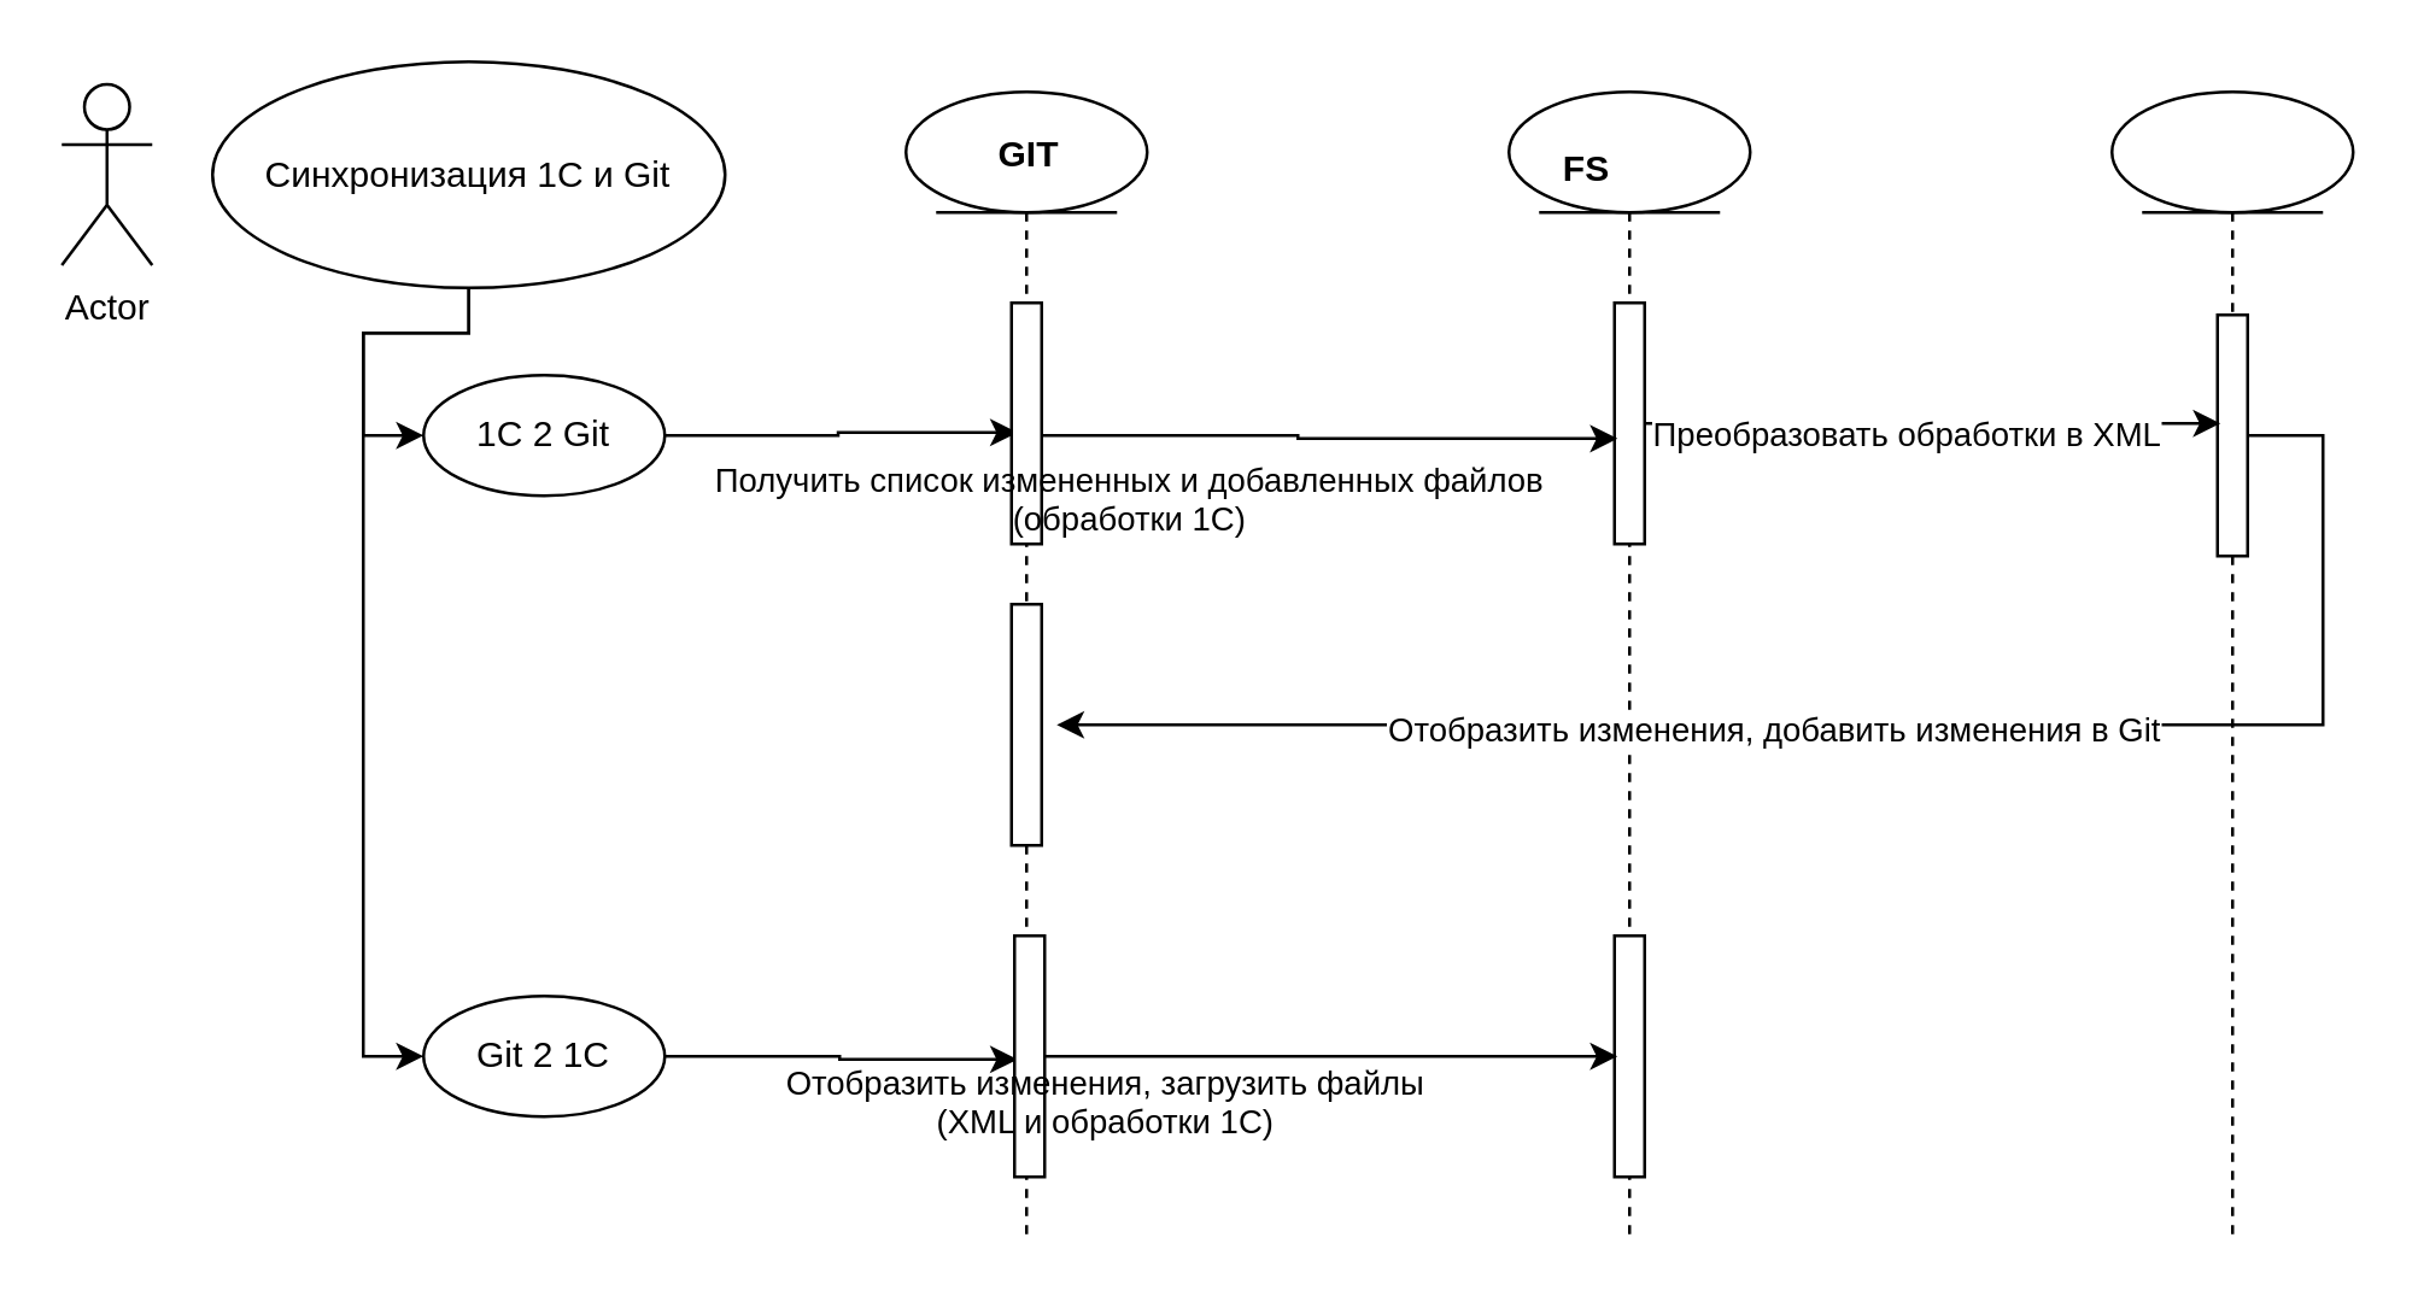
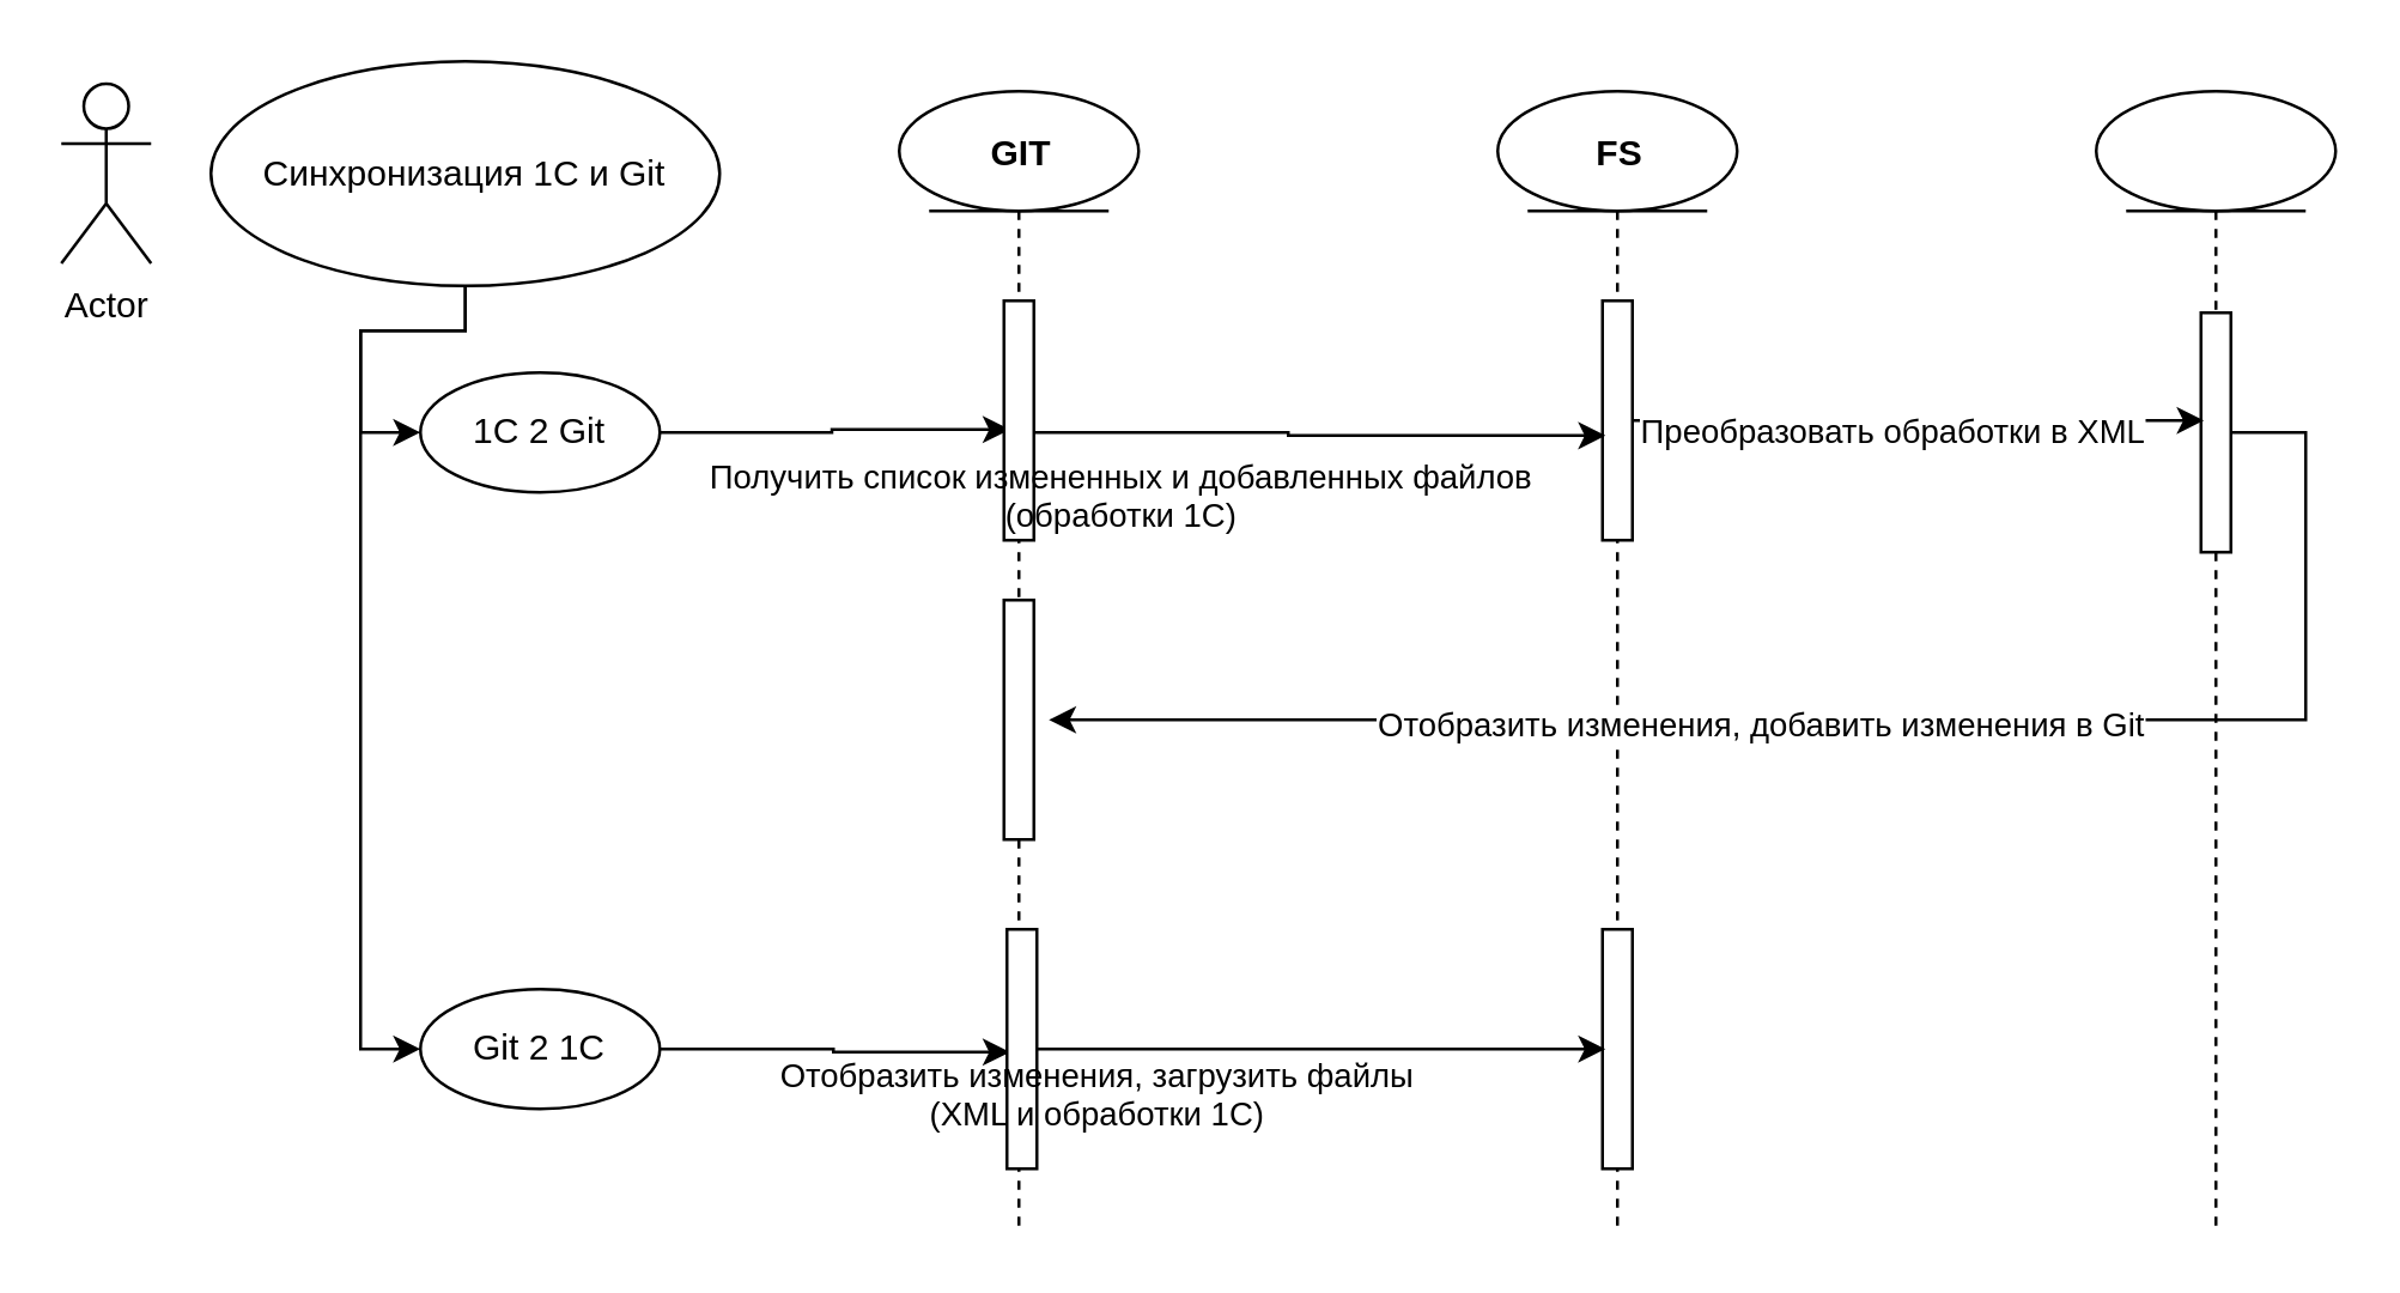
- <mxCell id="11" value="FS" style="text;align=center;fontStyle=1;verticalAlign=middle;spacingLeft=3;spacingRight=3;strokeColor=none;rotatable=0;points=[[0,0.5],[1,0.5]];portConstraint=eastwest;" vertex="1" parent="10"><mxGeometry x="13" y="12" width="26" height="26" as="geometry" /></mxCell>
+ <mxCell id="11" value="FS" style="text;align=center;fontStyle=1;verticalAlign=middle;spacingLeft=3;spacingRight=3;strokeColor=none;rotatable=0;points=[[0,0.5],[1,0.5]];portConstraint=eastwest;" vertex="1" parent="10"><mxGeometry x="28" y="7" width="26" height="26" as="geometry" /></mxCell>
